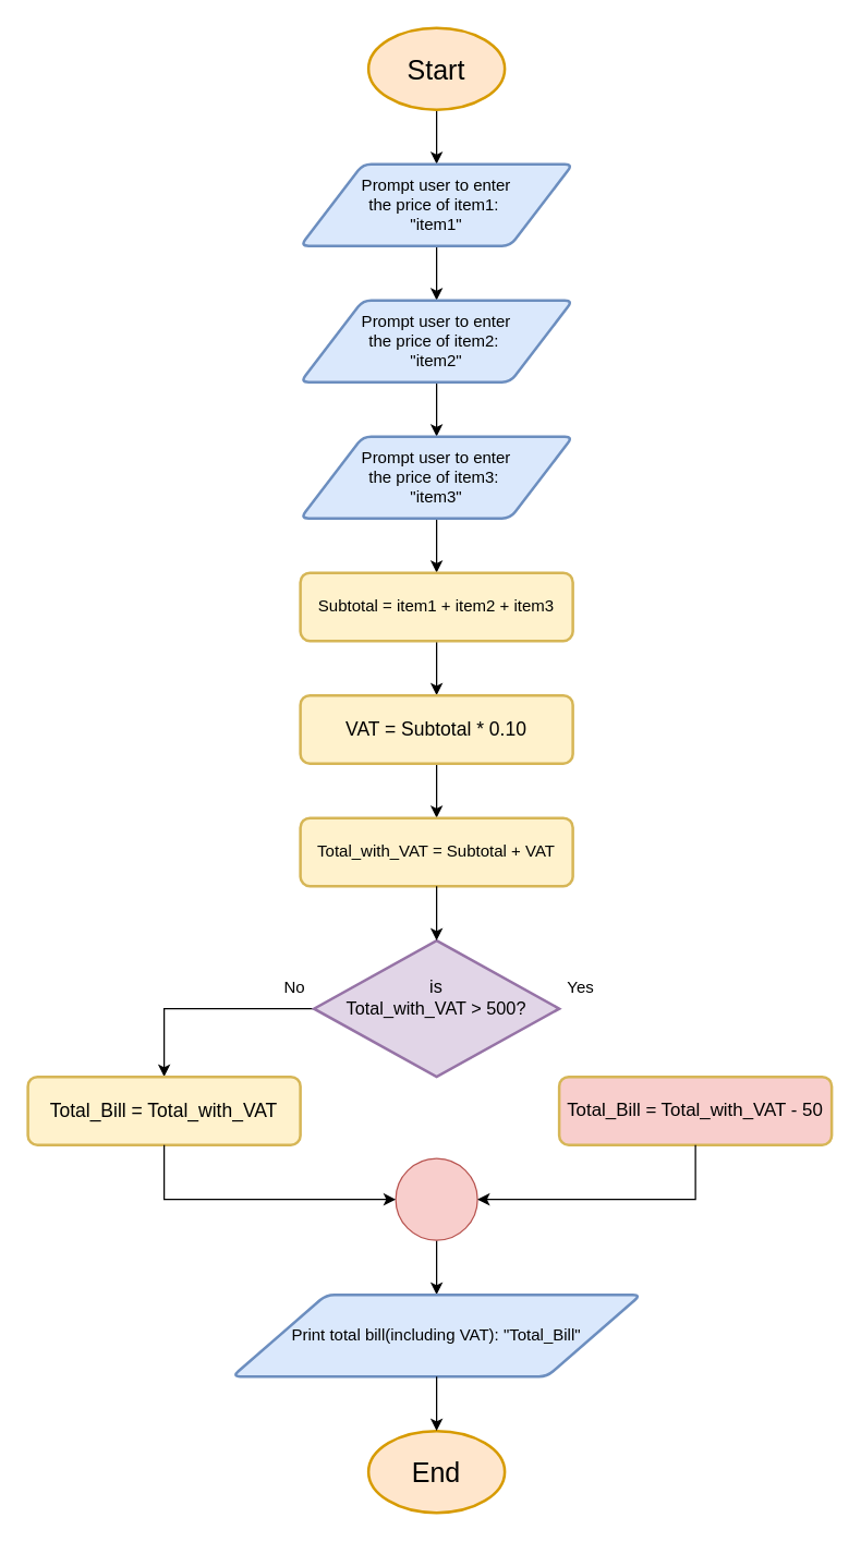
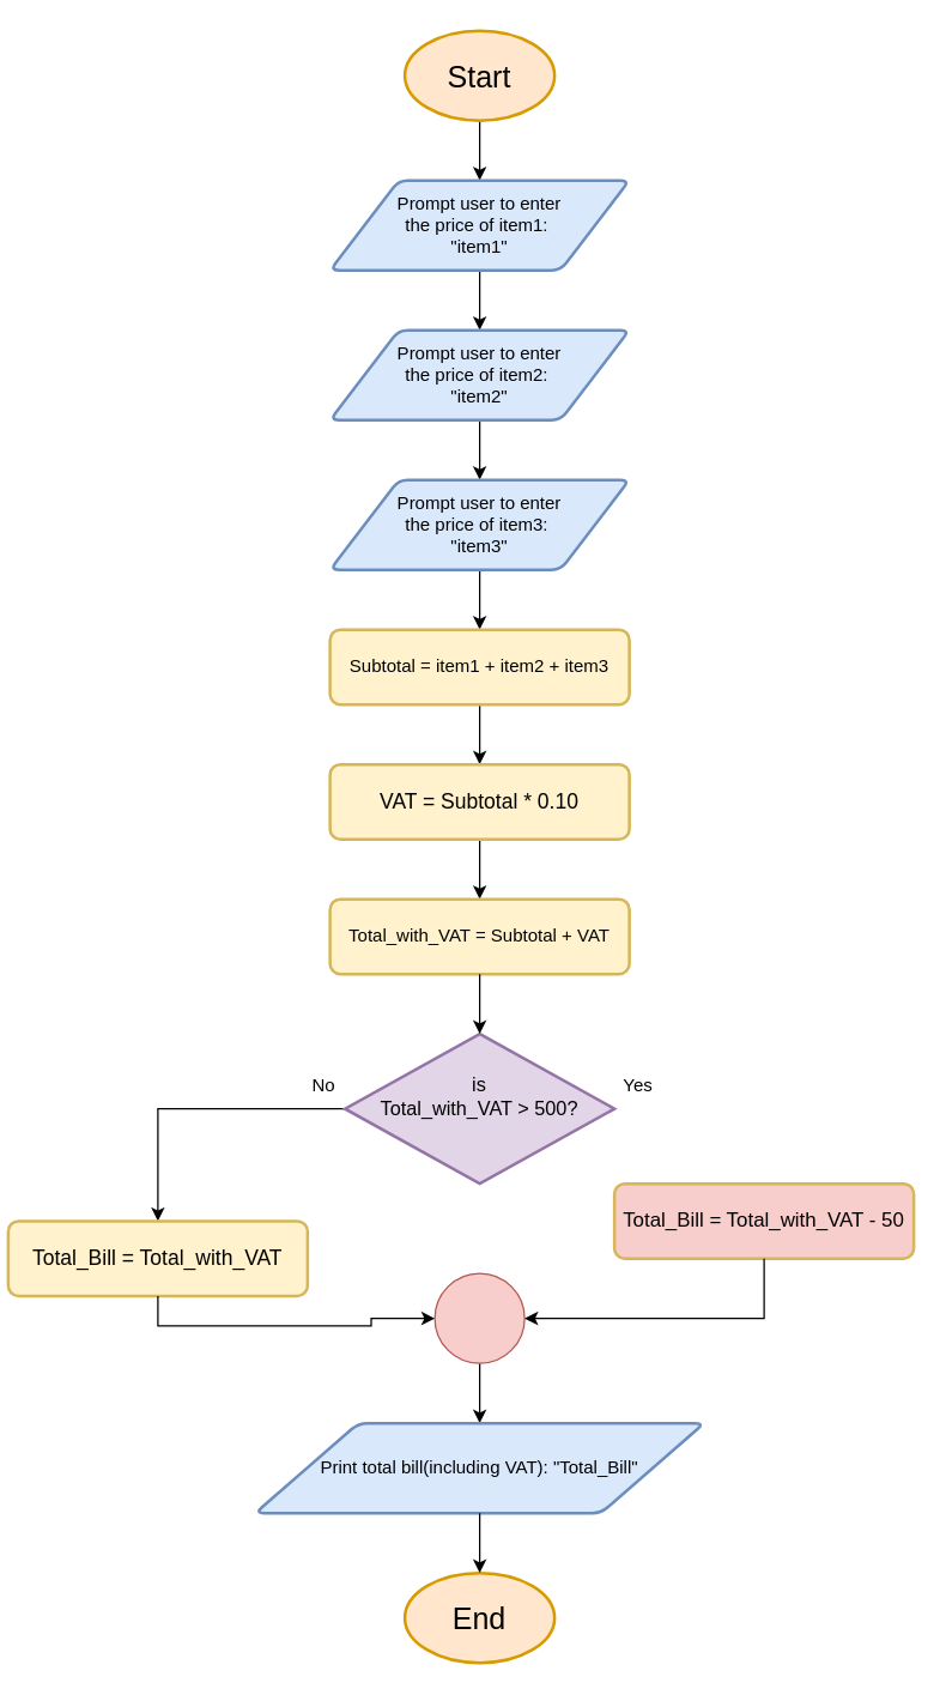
- <mxCell id="18" value="Total_Bill = Total_with_VAT" style="rounded=1;whiteSpace=wrap;html=1;absoluteArcSize=1;arcSize=14;strokeWidth=2;fillColor=#fff2cc;strokeColor=#d6b656;fontSize=14;" vertex="1" parent="1"><mxGeometry x="20" y="790" width="200" height="50" as="geometry" /></mxCell>
+ <mxCell id="18" value="Total_Bill = Total_with_VAT" style="rounded=1;whiteSpace=wrap;html=1;absoluteArcSize=1;arcSize=14;strokeWidth=2;fillColor=#fff2cc;strokeColor=#d6b656;fontSize=14;" vertex="1" parent="1"><mxGeometry x="5" y="815" width="200" height="50" as="geometry" /></mxCell>
